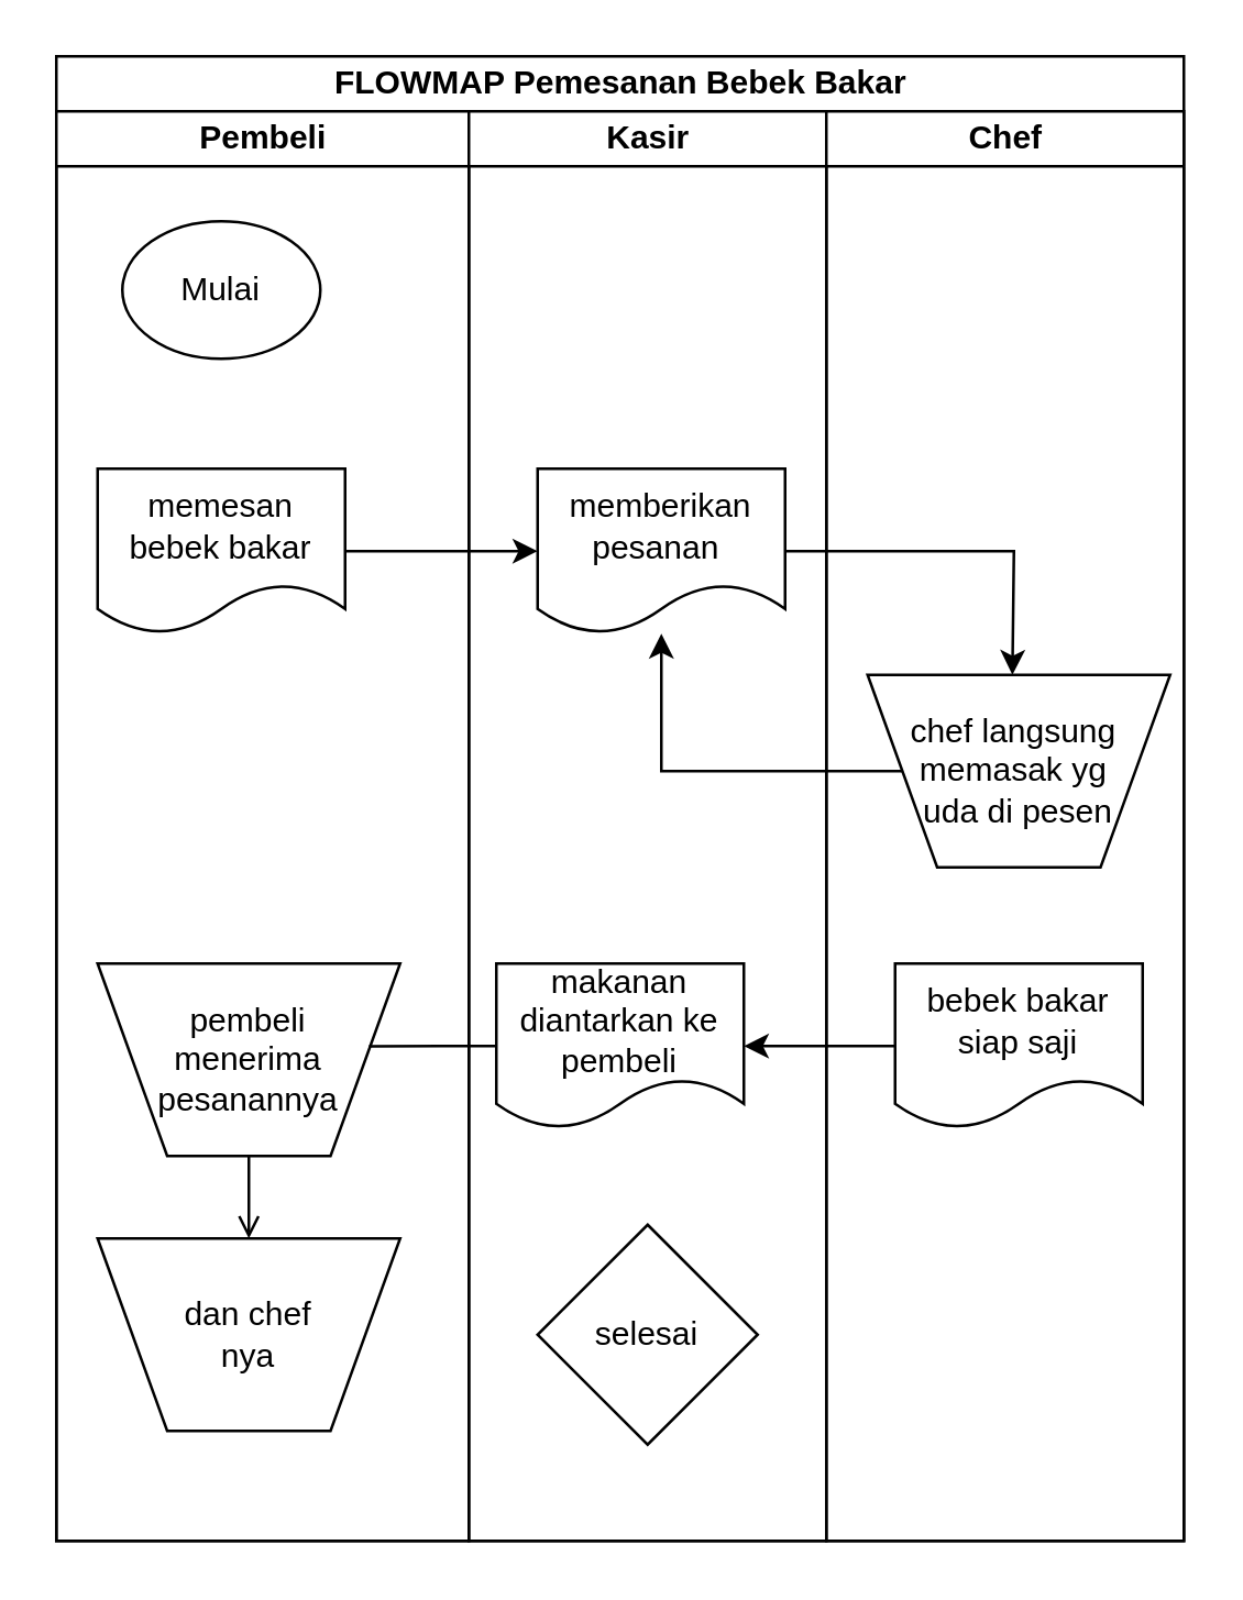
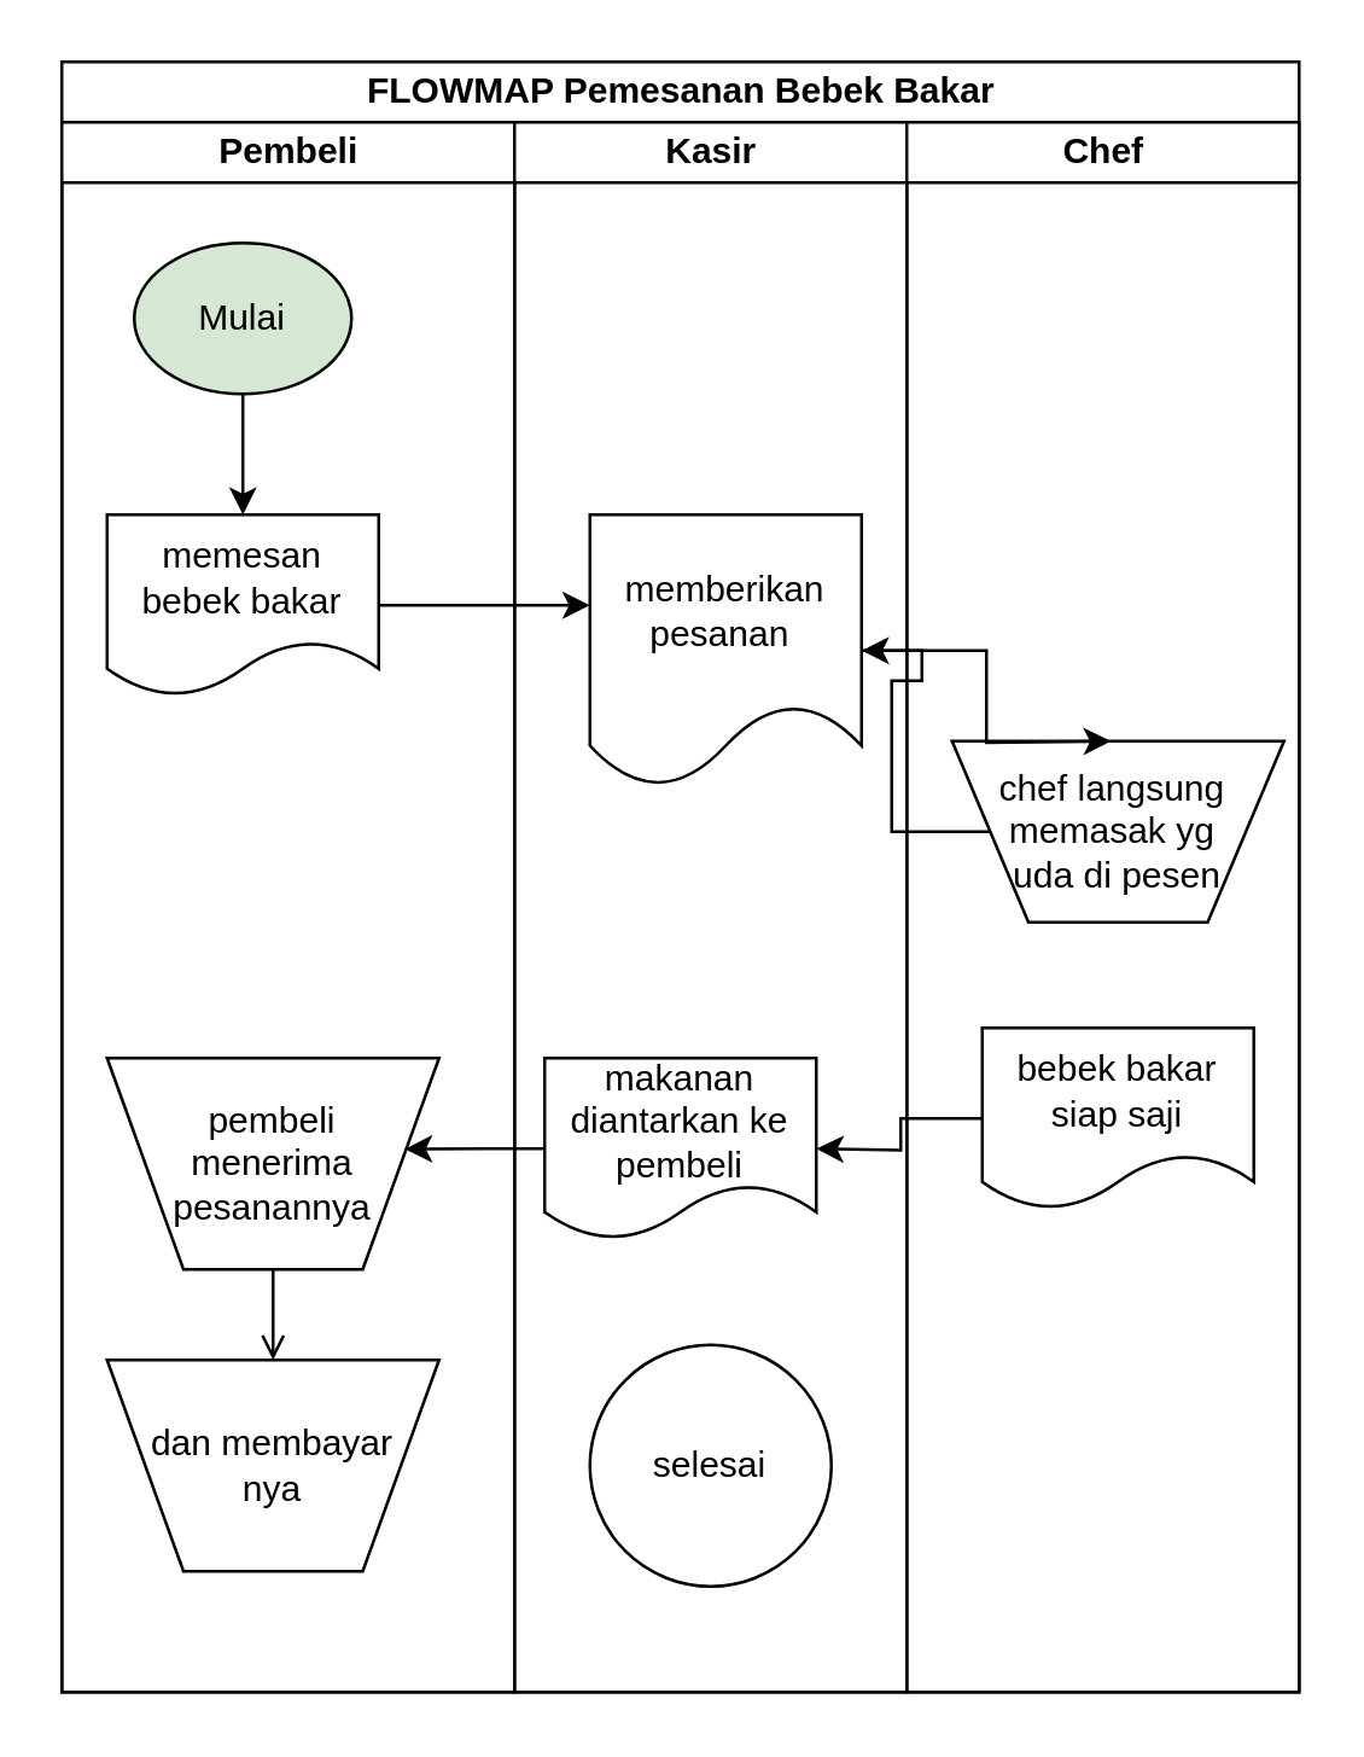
- <mxCell id="5" value="Mulai" style="ellipse;whiteSpace=wrap;html=1;" parent="3" vertex="1"><mxGeometry x="24" y="40" width="72" height="50" as="geometry" /></mxCell>
+ <mxCell id="5" value="Mulai" style="ellipse;whiteSpace=wrap;html=1;fillColor=#d5e8d4;" parent="3" vertex="1"><mxGeometry x="24" y="40" width="72" height="50" as="geometry" /></mxCell>
+ <mxCell id="4" style="edgeStyle=orthogonalEdgeStyle;rounded=0;orthogonalLoop=1;jettySize=auto;html=1;entryX=0.5;entryY=0;entryDx=0;entryDy=0;" parent="3" source="5" target="6" edge="1"><mxGeometry relative="1" as="geometry" /></mxCell>
- <mxCell id="11" value="memberikan pesanan&amp;nbsp;" style="shape=document;whiteSpace=wrap;html=1;boundedLbl=1;" parent="10" vertex="1"><mxGeometry x="25" y="130" width="90" height="60" as="geometry" /></mxCell>
+ <mxCell id="11" value="memberikan pesanan&amp;nbsp;" style="shape=document;whiteSpace=wrap;html=1;boundedLbl=1;" parent="10" vertex="1"><mxGeometry x="25" y="130" width="90" height="90" as="geometry" /></mxCell>
- <mxCell id="16" value="chef langsung&amp;nbsp;&lt;div&gt;memasak yg&amp;nbsp;&lt;/div&gt;&lt;div&gt;uda di pesen&lt;/div&gt;" style="verticalLabelPosition=middle;verticalAlign=middle;html=1;shape=trapezoid;perimeter=trapezoidPerimeter;whiteSpace=wrap;size=0.23;arcSize=10;flipV=1;labelPosition=center;align=center;" parent="14" vertex="1"><mxGeometry x="15" y="205" width="110" height="70" as="geometry" /></mxCell>
+ <mxCell id="16" value="chef langsung&amp;nbsp;&lt;div&gt;memasak yg&amp;nbsp;&lt;/div&gt;&lt;div&gt;uda di pesen&lt;/div&gt;" style="verticalLabelPosition=middle;verticalAlign=middle;html=1;shape=trapezoid;perimeter=trapezoidPerimeter;whiteSpace=wrap;size=0.23;arcSize=10;flipV=1;labelPosition=center;align=center;" parent="14" vertex="1"><mxGeometry x="15" y="205" width="110" height="60" as="geometry" /></mxCell>
- <mxCell id="21" style="edgeStyle=orthogonalEdgeStyle;rounded=0;orthogonalLoop=1;jettySize=auto;html=1;entryX=0.897;entryY=0.57;entryDx=0;entryDy=0;entryPerimeter=0;endArrow=none;" edge="1" parent="2" source="12" target="8"><mxGeometry relative="1" as="geometry" /></mxCell>
+ <mxCell id="21" style="edgeStyle=orthogonalEdgeStyle;rounded=0;orthogonalLoop=1;jettySize=auto;html=1;entryX=0.897;entryY=0.57;entryDx=0;entryDy=0;entryPerimeter=0;" edge="1" parent="2" source="12" target="8"><mxGeometry relative="1" as="geometry" /></mxCell>
- <mxCell id="18" value="bebek bakar siap saji" style="shape=document;whiteSpace=wrap;html=1;boundedLbl=1;" parent="14" vertex="1"><mxGeometry x="25.0" y="310" width="90" height="60" as="geometry" /></mxCell>
+ <mxCell id="18" value="bebek bakar siap saji" style="shape=document;whiteSpace=wrap;html=1;boundedLbl=1;" parent="14" vertex="1"><mxGeometry x="25.0" y="300" width="90" height="60" as="geometry" /></mxCell>
- <mxCell id="9" value="dan chef&lt;div&gt;nya&lt;/div&gt;" style="verticalLabelPosition=middle;verticalAlign=middle;html=1;shape=trapezoid;perimeter=trapezoidPerimeter;whiteSpace=wrap;size=0.23;arcSize=10;flipV=1;labelPosition=center;align=center;" vertex="1" parent="3"><mxGeometry x="15.0" y="410" width="110" height="70" as="geometry" /></mxCell>
+ <mxCell id="9" value="dan membayar&lt;div&gt;nya&lt;/div&gt;" style="verticalLabelPosition=middle;verticalAlign=middle;html=1;shape=trapezoid;perimeter=trapezoidPerimeter;whiteSpace=wrap;size=0.23;arcSize=10;flipV=1;labelPosition=center;align=center;" vertex="1" parent="3"><mxGeometry x="15.0" y="410" width="110" height="70" as="geometry" /></mxCell>
- <mxCell id="13" value="selesai" style="rhombus;whiteSpace=wrap;html=1;" vertex="1" parent="10"><mxGeometry x="25.0" y="405" width="80" height="80" as="geometry" /></mxCell>
+ <mxCell id="13" value="selesai" style="ellipse;whiteSpace=wrap;html=1;" vertex="1" parent="10"><mxGeometry x="25.0" y="405" width="80" height="80" as="geometry" /></mxCell>
